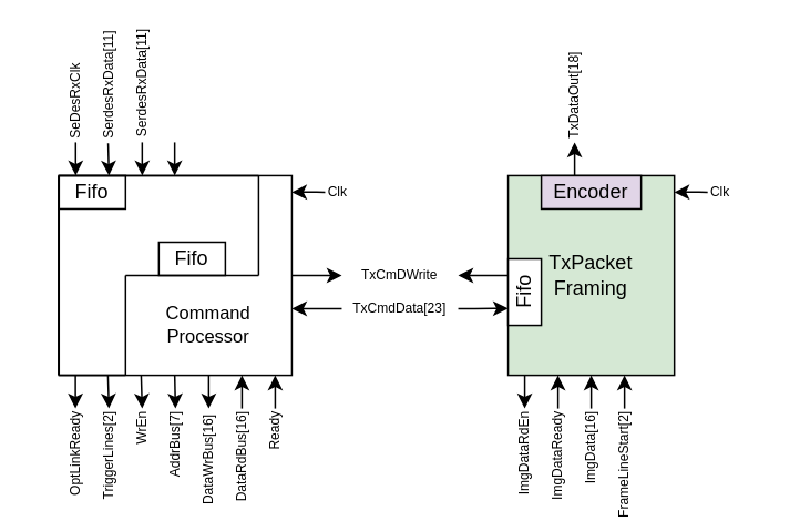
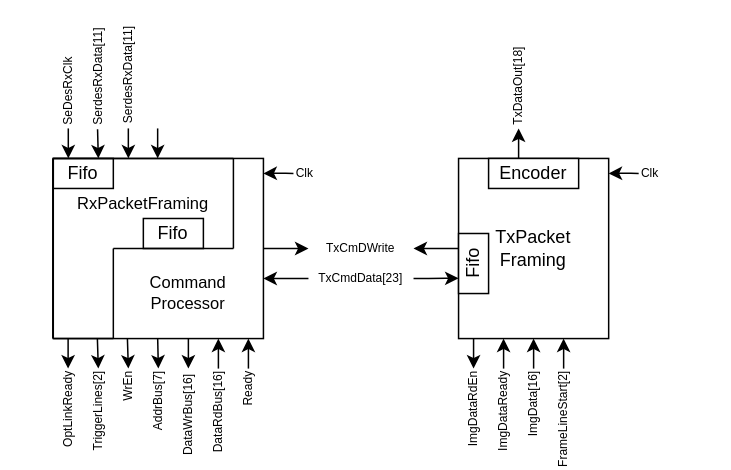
- <mxCell id="44" value="Encoder" style="rounded=0;whiteSpace=wrap;html=1;fontSize=12;align=center;fillColor=#e1d5e7;" vertex="1" parent="1"><mxGeometry x="325" y="93" width="60" height="20" as="geometry" /></mxCell>
+ <mxCell id="44" value="Encoder" style="rounded=0;whiteSpace=wrap;html=1;fontSize=12;align=center;" vertex="1" parent="1"><mxGeometry x="325" y="93" width="60" height="20" as="geometry" /></mxCell>
+ <mxCell id="19" value="&lt;font style=&quot;font-size: 11px&quot;&gt;RxPacketFraming&lt;/font&gt;" style="text;html=1;strokeColor=none;fillColor=none;align=center;verticalAlign=middle;whiteSpace=wrap;rounded=0;fontSize=8;" parent="1" vertex="1"><mxGeometry x="35" y="113" width="120" height="20" as="geometry" /></mxCell>
- <mxCell id="2" value="TxPacket&lt;br&gt;Framing" style="rounded=0;whiteSpace=wrap;html=1;fontSize=12;align=center;fillColor=#d5e8d4;" vertex="1" parent="1"><mxGeometry x="305" y="93" width="100" height="120" as="geometry" /></mxCell>
+ <mxCell id="2" value="TxPacket&lt;br&gt;Framing" style="rounded=0;whiteSpace=wrap;html=1;fontSize=12;align=center;" vertex="1" parent="1"><mxGeometry x="305" y="93" width="100" height="120" as="geometry" /></mxCell>
